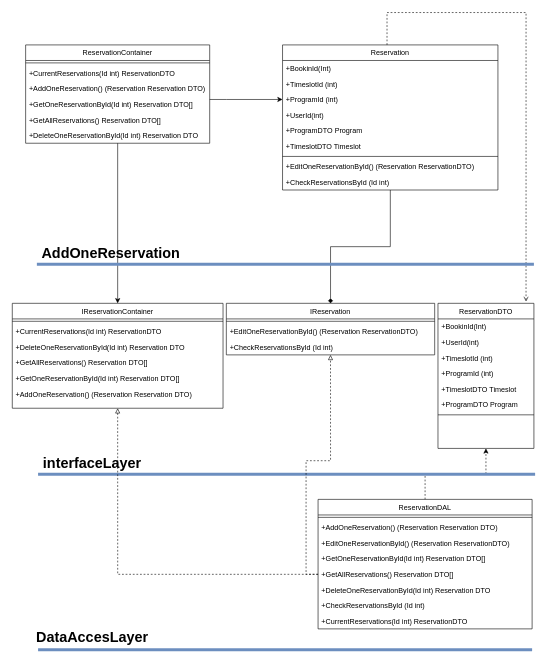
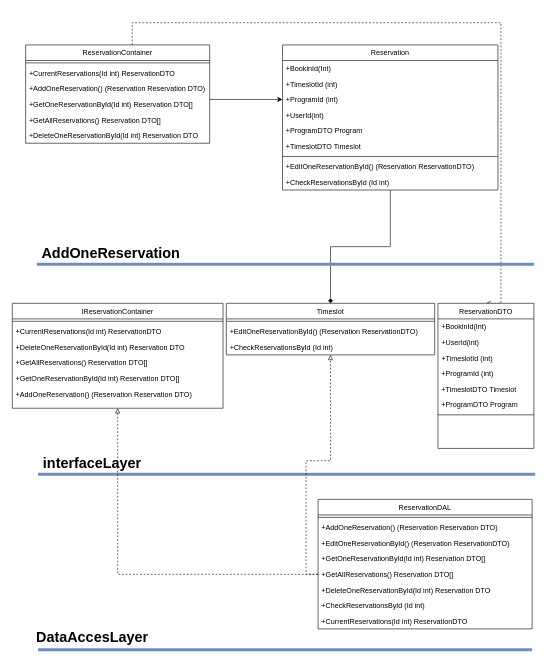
+ <mxCell id="15" style="edgeStyle=orthogonalEdgeStyle;rounded=0;orthogonalLoop=1;jettySize=auto;html=1;entryX=0.5;entryY=0;entryDx=0;entryDy=0;dashed=1;endArrow=open;endFill=0;" parent="1" source="16" target="23" edge="1"><mxGeometry relative="1" as="geometry"><Array as="points"><mxPoint x="220" y="37" /><mxPoint x="835" y="37" /><mxPoint x="835" y="505" /></Array></mxGeometry></mxCell>
- <mxCell id="3" style="edgeStyle=orthogonalEdgeStyle;rounded=0;orthogonalLoop=1;jettySize=auto;html=1;entryX=0.918;entryY=-0.012;entryDx=0;entryDy=0;entryPerimeter=0;dashed=1;endArrow=open;endFill=0;" parent="1" source="4" target="23" edge="1"><mxGeometry relative="1" as="geometry"><Array as="points"><mxPoint x="645" y="20" /><mxPoint x="877" y="20" /></Array></mxGeometry></mxCell>
- <mxCell id="14" style="edgeStyle=orthogonalEdgeStyle;rounded=0;orthogonalLoop=1;jettySize=auto;html=1;entryX=0.5;entryY=0;entryDx=0;entryDy=0;" parent="1" source="16" target="51" edge="1"><mxGeometry relative="1" as="geometry" /></mxCell>
- <mxCell id="47" value="IReservation" style="swimlane;fontStyle=0;align=center;verticalAlign=top;childLayout=stackLayout;horizontal=1;startSize=26;horizontalStack=0;resizeParent=1;resizeLast=0;collapsible=1;marginBottom=0;rounded=0;shadow=0;strokeWidth=1;" parent="1" vertex="1"><mxGeometry x="377" y="505" width="347.5" height="86" as="geometry"><mxRectangle x="130" y="380" width="160" height="26" as="alternateBounds" /></mxGeometry></mxCell>
+ <mxCell id="47" value="Timeslot" style="swimlane;fontStyle=0;align=center;verticalAlign=top;childLayout=stackLayout;horizontal=1;startSize=26;horizontalStack=0;resizeParent=1;resizeLast=0;collapsible=1;marginBottom=0;rounded=0;shadow=0;strokeWidth=1;" parent="1" vertex="1"><mxGeometry x="377" y="505" width="347.5" height="86" as="geometry"><mxRectangle x="130" y="380" width="160" height="26" as="alternateBounds" /></mxGeometry></mxCell>
- <mxCell id="31" style="edgeStyle=orthogonalEdgeStyle;rounded=0;orthogonalLoop=1;jettySize=auto;html=1;entryX=0.5;entryY=1;entryDx=0;entryDy=0;dashed=1;" parent="1" source="32" target="23" edge="1"><mxGeometry relative="1" as="geometry" /></mxCell>
